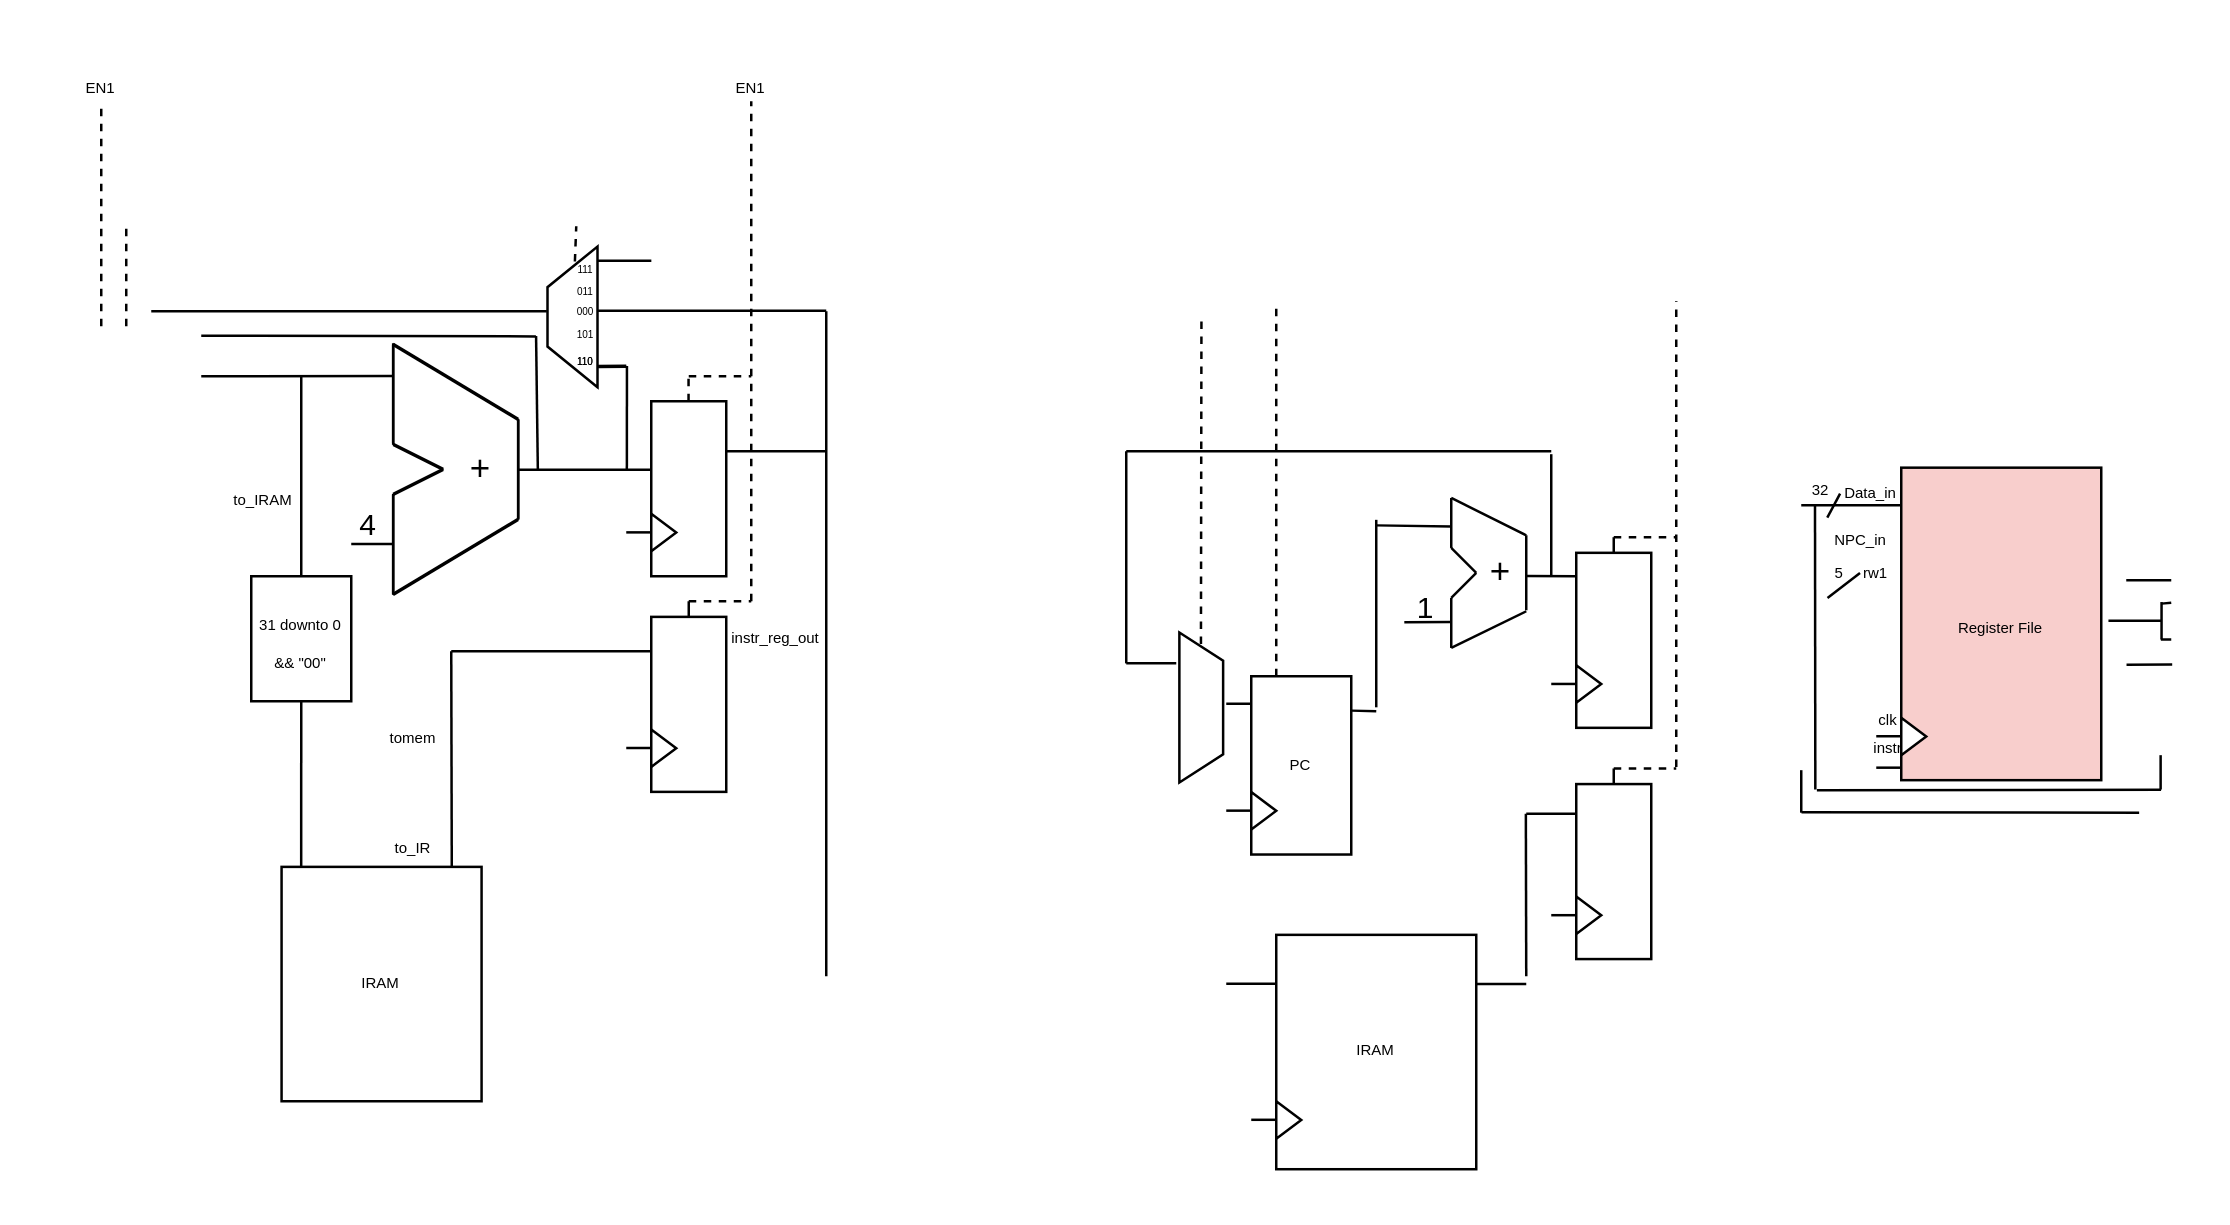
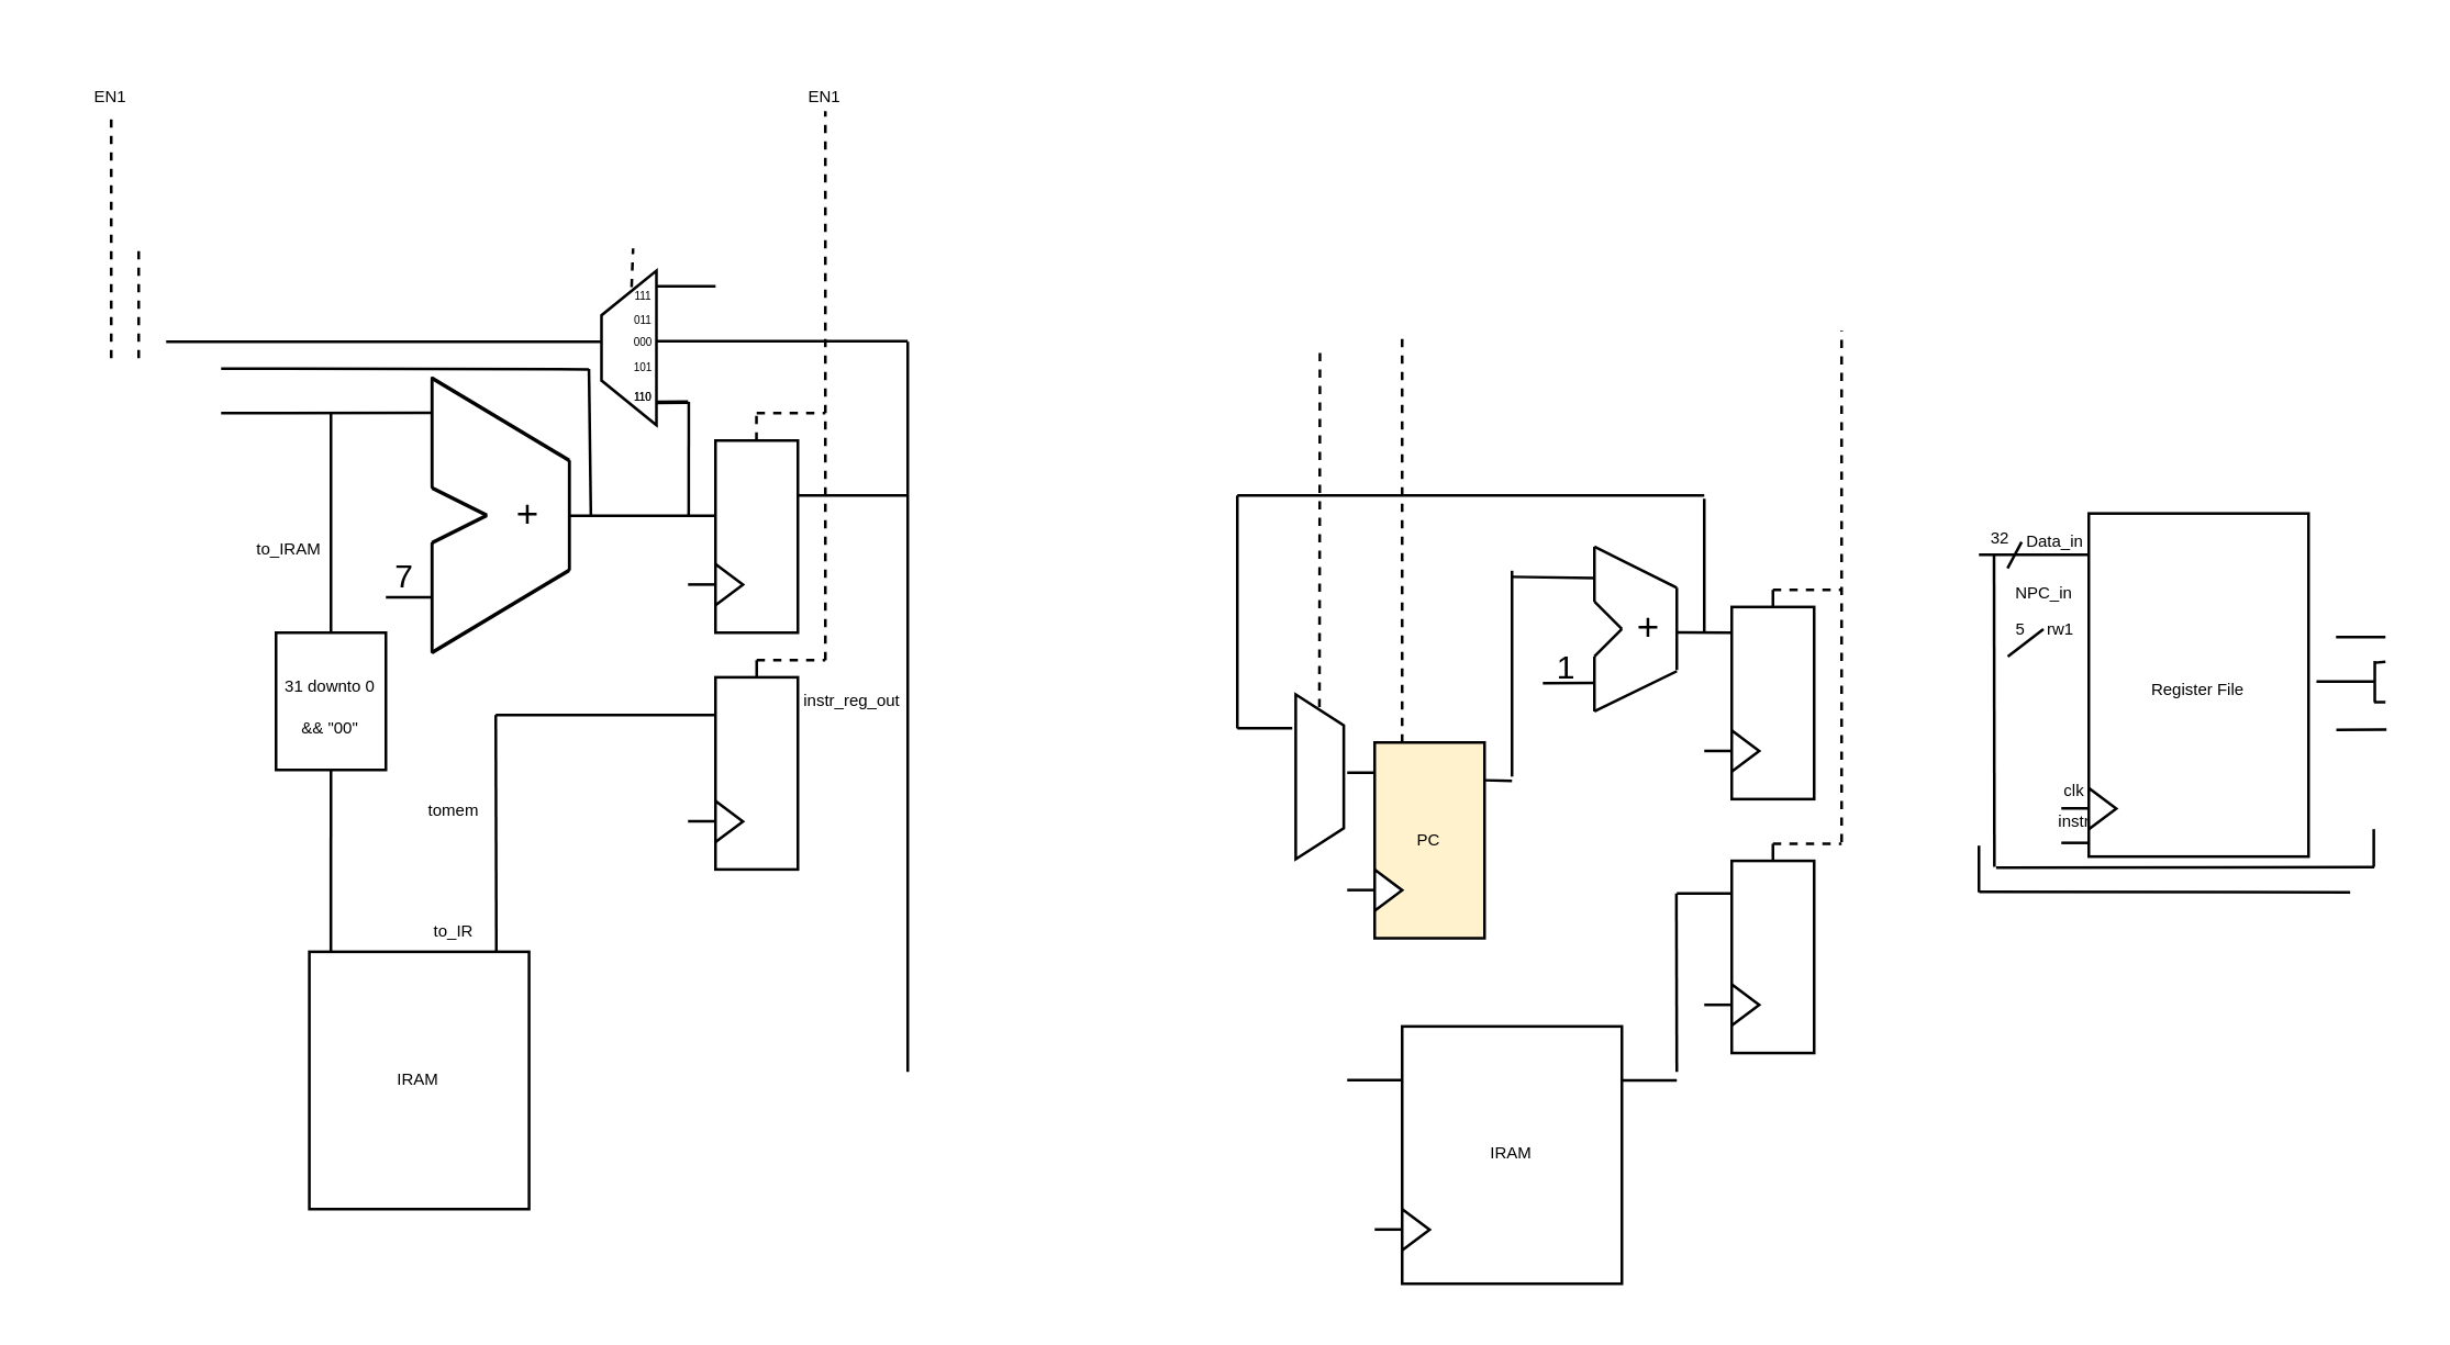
- <mxCell id="11" value="&lt;font style=&quot;font-size: 12px;&quot;&gt;4&lt;/font&gt;" style="text;html=1;strokeColor=none;fillColor=none;align=center;verticalAlign=middle;whiteSpace=wrap;rounded=0;fontSize=14;" parent="1" vertex="1"><mxGeometry x="141.87" y="198.68" width="10" height="20" as="geometry" /></mxCell>
+ <mxCell id="11" value="&lt;font style=&quot;font-size: 12px;&quot;&gt;7&lt;/font&gt;" style="text;html=1;strokeColor=none;fillColor=none;align=center;verticalAlign=middle;whiteSpace=wrap;rounded=0;fontSize=14;" parent="1" vertex="1"><mxGeometry x="141.87" y="198.68" width="10" height="20" as="geometry" /></mxCell>
- <mxCell id="119" value="&lt;font style=&quot;font-size: 6px;&quot;&gt;Register File&lt;/font&gt;" style="rounded=0;whiteSpace=wrap;html=1;fontSize=12;fillColor=#f8cecc;" vertex="1" parent="1"><mxGeometry x="760" y="186.57" width="80" height="125" as="geometry" /></mxCell>
+ <mxCell id="119" value="&lt;font style=&quot;font-size: 6px;&quot;&gt;Register File&lt;/font&gt;" style="rounded=0;whiteSpace=wrap;html=1;fontSize=12;" vertex="1" parent="1"><mxGeometry x="760" y="186.57" width="80" height="125" as="geometry" /></mxCell>
- <mxCell id="30" value="PC" style="rounded=0;whiteSpace=wrap;html=1;fontSize=6;" parent="1" vertex="1"><mxGeometry x="500" y="270" width="40" height="71.31" as="geometry" /></mxCell>
+ <mxCell id="30" value="PC" style="rounded=0;whiteSpace=wrap;html=1;fontSize=6;fillColor=#fff2cc;" parent="1" vertex="1"><mxGeometry x="500" y="270" width="40" height="71.31" as="geometry" /></mxCell>
